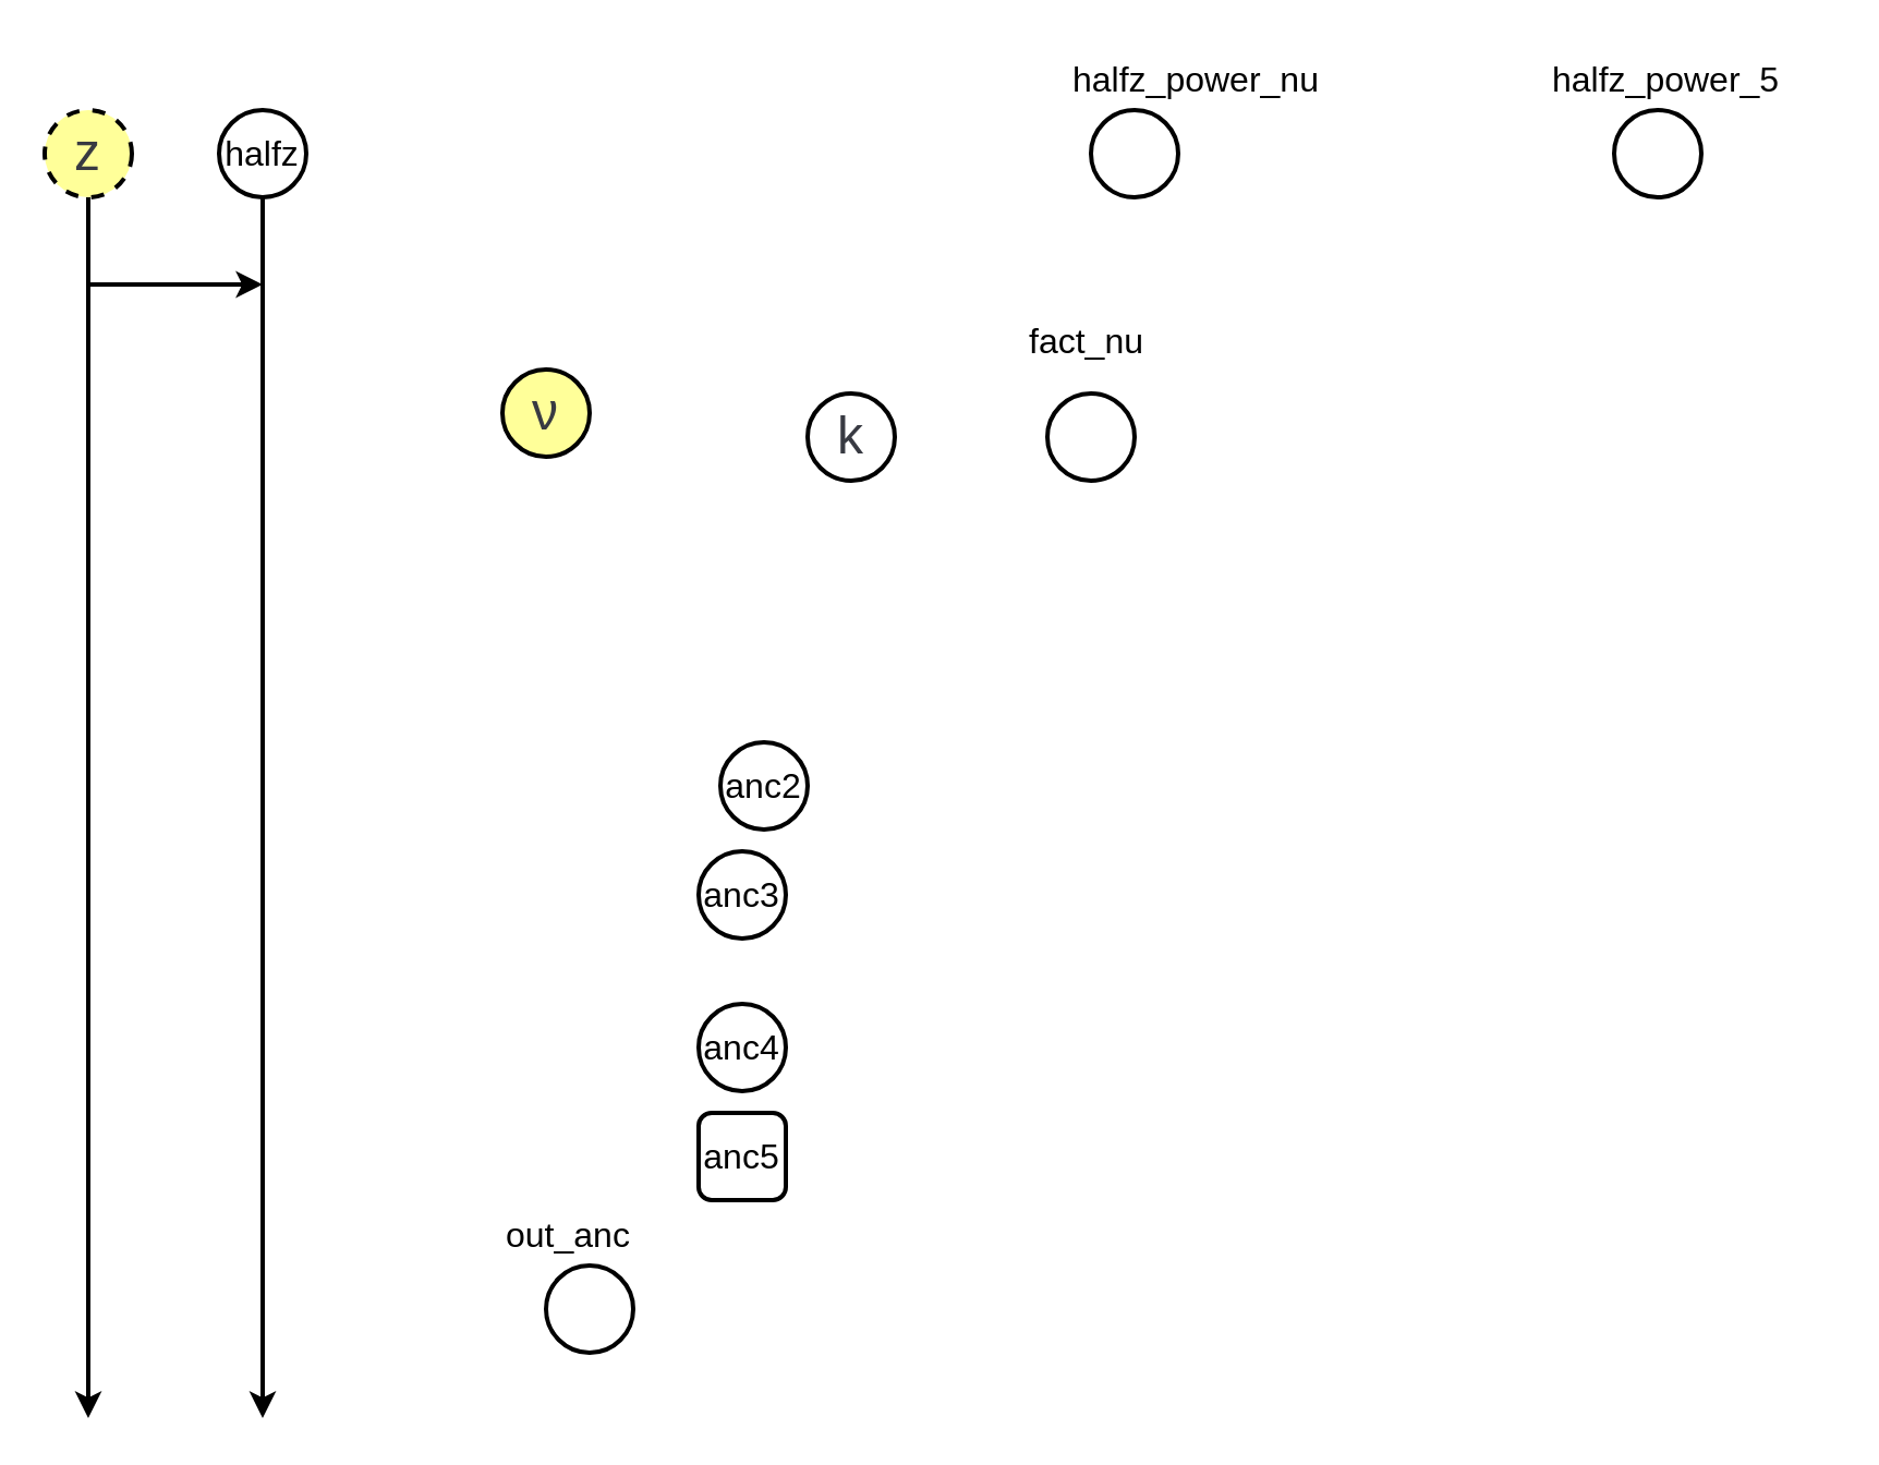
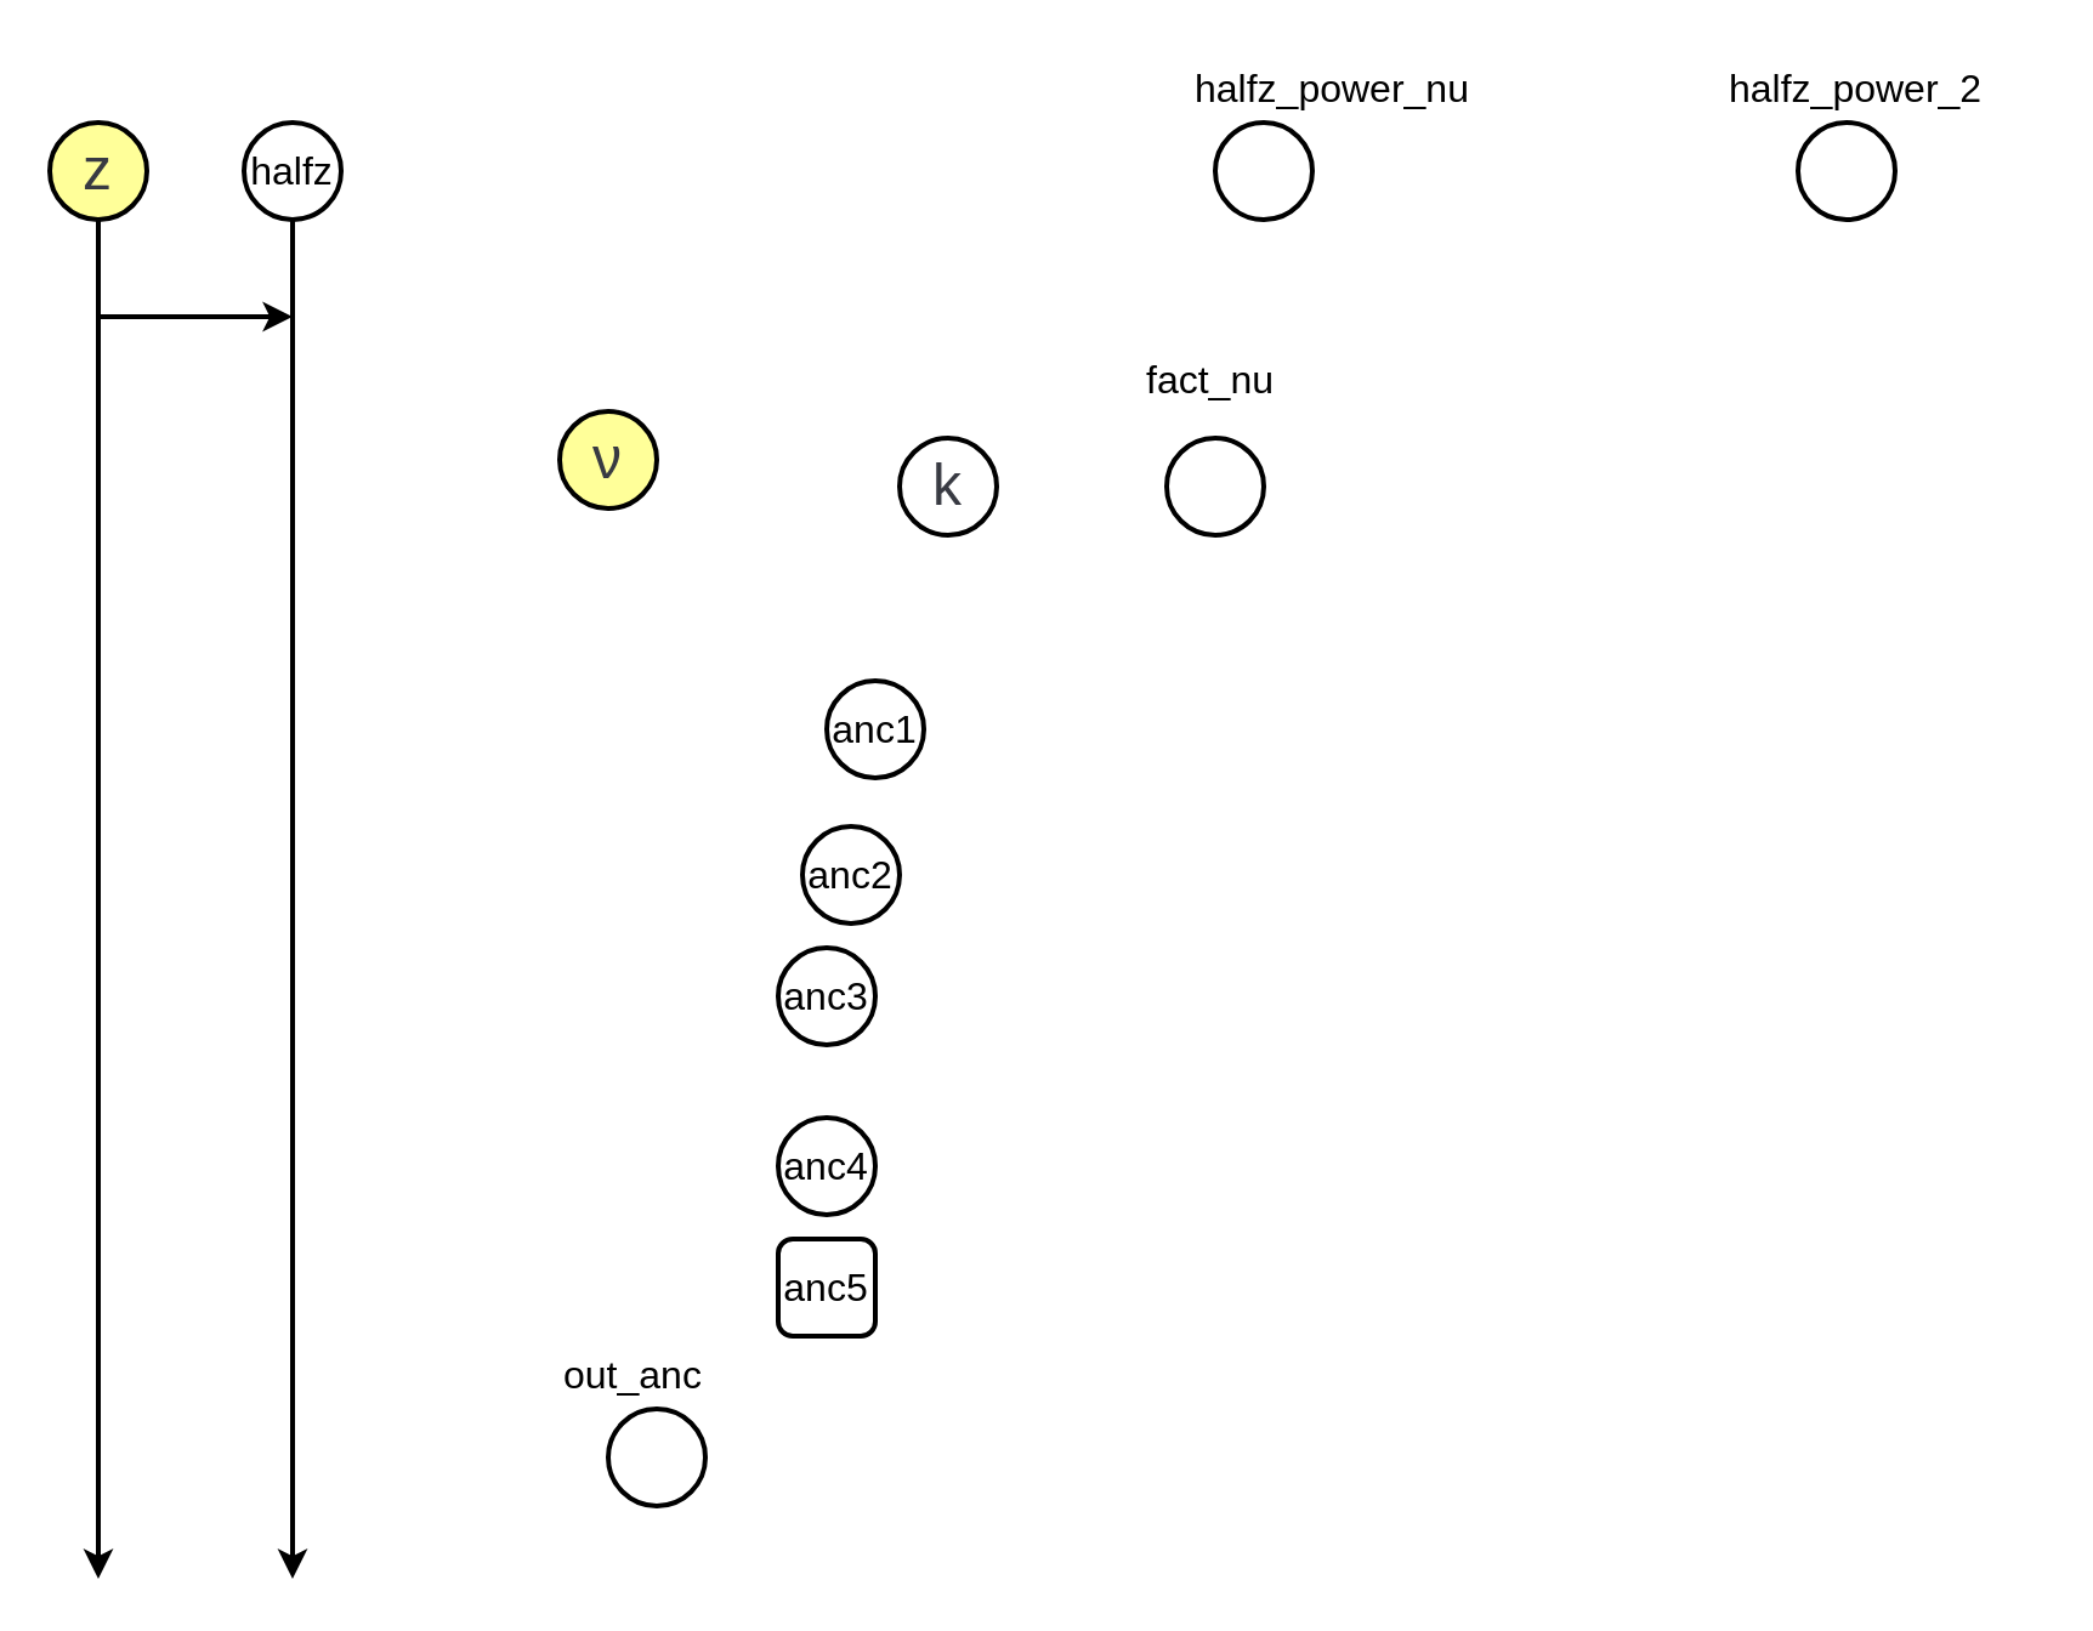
- <mxCell id="17" value="halfz_power_5" style="text;html=1;fontSize=16;" vertex="1" parent="1"><mxGeometry x="710" y="20" width="130" height="30" as="geometry" /></mxCell>
+ <mxCell id="17" value="halfz_power_2" style="text;html=1;fontSize=16;" vertex="1" parent="1"><mxGeometry x="710" y="20" width="130" height="30" as="geometry" /></mxCell>
- <mxCell id="2" value="&lt;font color=&quot;#383a42&quot; face=&quot;consolas, sans-serif&quot; style=&quot;font-size: 24px;&quot;&gt;&lt;span style=&quot;font-size: 24px; white-space: pre-wrap;&quot;&gt;z&lt;/span&gt;&lt;/font&gt;" style="ellipse;whiteSpace=wrap;html=1;aspect=fixed;strokeWidth=2;fontSize=24;fillColor=#FFFF99;dashed=1;" parent="1" vertex="1"><mxGeometry x="20" y="50" width="40" height="40" as="geometry" /></mxCell>
+ <mxCell id="2" value="&lt;font color=&quot;#383a42&quot; face=&quot;consolas, sans-serif&quot; style=&quot;font-size: 24px;&quot;&gt;&lt;span style=&quot;font-size: 24px; white-space: pre-wrap;&quot;&gt;z&lt;/span&gt;&lt;/font&gt;" style="ellipse;whiteSpace=wrap;html=1;aspect=fixed;strokeWidth=2;fontSize=24;fillColor=#FFFF99;" parent="1" vertex="1"><mxGeometry x="20" y="50" width="40" height="40" as="geometry" /></mxCell>
+ <mxCell id="9" value="&lt;font style=&quot;font-size: 16px;&quot;&gt;anc1&lt;/font&gt;" style="ellipse;whiteSpace=wrap;html=1;fillColor=none;strokeWidth=2;fontSize=16;" vertex="1" parent="1"><mxGeometry x="340" y="280" width="40" height="40" as="geometry" /></mxCell>
